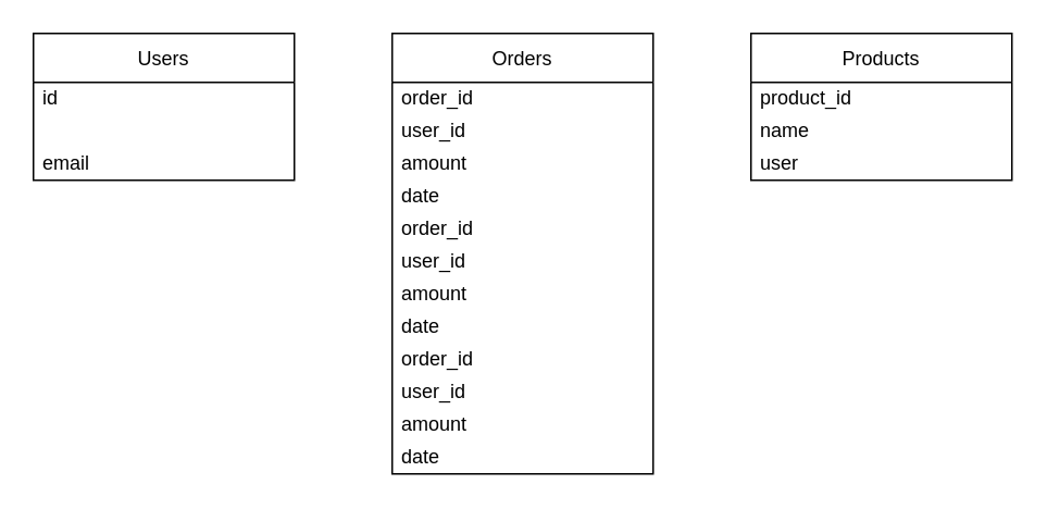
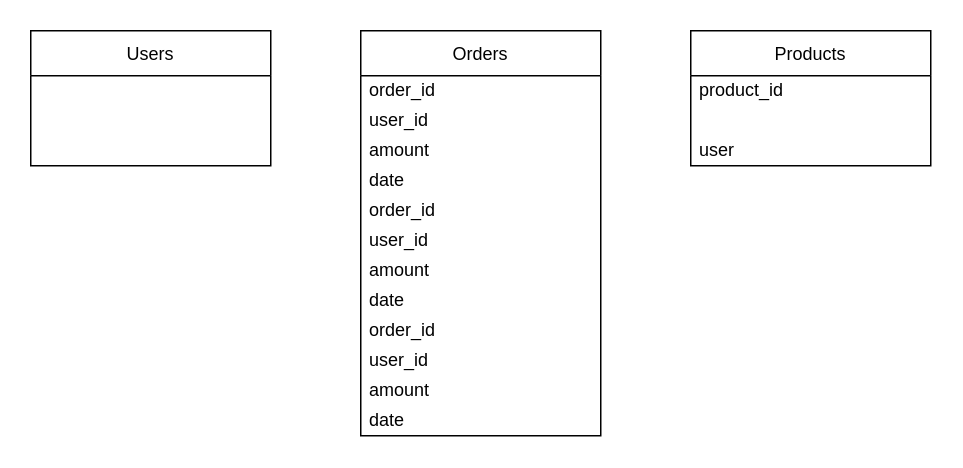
- <mxCell id="3" value="id" style="text;html=1;align=left;verticalAlign=middle;spacingLeft=4;" vertex="1" parent="2"><mxGeometry x="0" y="30" width="160" height="20" as="geometry" /></mxCell>
- <mxCell id="20" value="name" style="text;html=1;align=left;verticalAlign=middle;spacingLeft=4;" vertex="1" parent="18"><mxGeometry x="0" y="50" width="160" height="20" as="geometry" /></mxCell>
- <mxCell id="4" value="email" style="text;html=1;align=left;verticalAlign=middle;spacingLeft=4;" vertex="1" parent="2"><mxGeometry x="0" y="70" width="160" height="20" as="geometry" /></mxCell>
